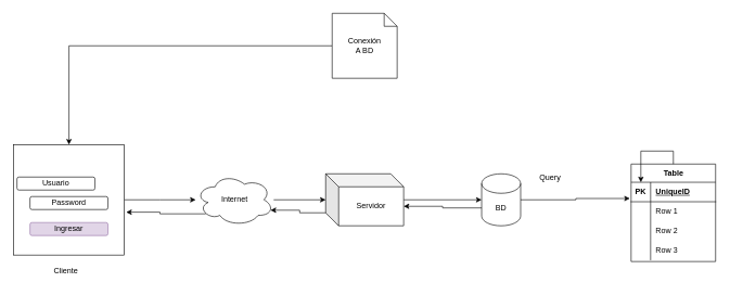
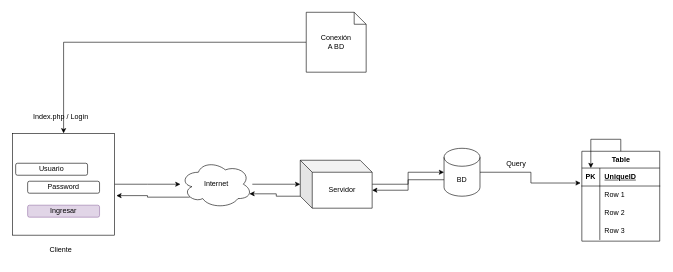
+ <mxCell id="5" value="Index.php / Login" style="text;html=1;align=center;verticalAlign=middle;resizable=0;points=[];autosize=1;strokeColor=none;fillColor=none;" parent="1" vertex="1"><mxGeometry x="40" y="180" width="120" height="30" as="geometry" /></mxCell>
- <mxCell id="34" value="Query" style="text;html=1;align=center;verticalAlign=middle;resizable=0;points=[];autosize=1;strokeColor=none;fillColor=none;" parent="1" vertex="1"><mxGeometry x="815" y="258" width="60" height="30" as="geometry" /></mxCell>
+ <mxCell id="34" value="Query" style="text;html=1;align=center;verticalAlign=middle;resizable=0;points=[];autosize=1;strokeColor=none;fillColor=none;" parent="1" vertex="1"><mxGeometry x="830" y="258" width="60" height="30" as="geometry" /></mxCell>
- <mxCell id="13" value="BD" style="shape=cylinder3;whiteSpace=wrap;html=1;boundedLbl=1;backgroundOutline=1;size=15;" parent="1" vertex="1"><mxGeometry x="740" y="267" width="60" height="80" as="geometry" /></mxCell>
+ <mxCell id="13" value="BD" style="shape=cylinder3;whiteSpace=wrap;html=1;boundedLbl=1;backgroundOutline=1;size=15;" parent="1" vertex="1"><mxGeometry x="740" y="247" width="60" height="80" as="geometry" /></mxCell>
